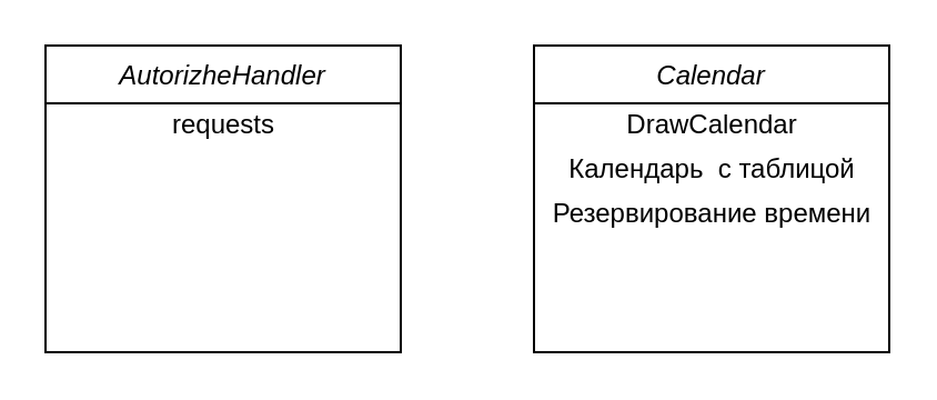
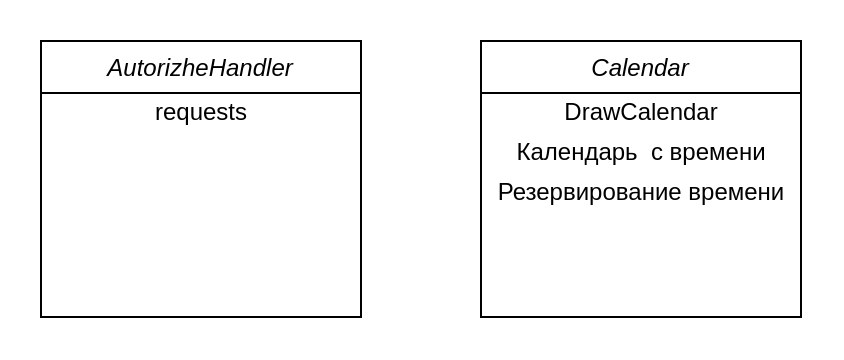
- <mxCell id="6" value="Календарь &amp;nbsp;с таблицой" style="text;html=1;align=center;verticalAlign=middle;resizable=0;points=[];autosize=1;" vertex="1" parent="4"><mxGeometry y="46" width="160" height="20" as="geometry" /></mxCell>
+ <mxCell id="6" value="Календарь &amp;nbsp;с времени" style="text;html=1;align=center;verticalAlign=middle;resizable=0;points=[];autosize=1;" vertex="1" parent="4"><mxGeometry y="46" width="160" height="20" as="geometry" /></mxCell>
